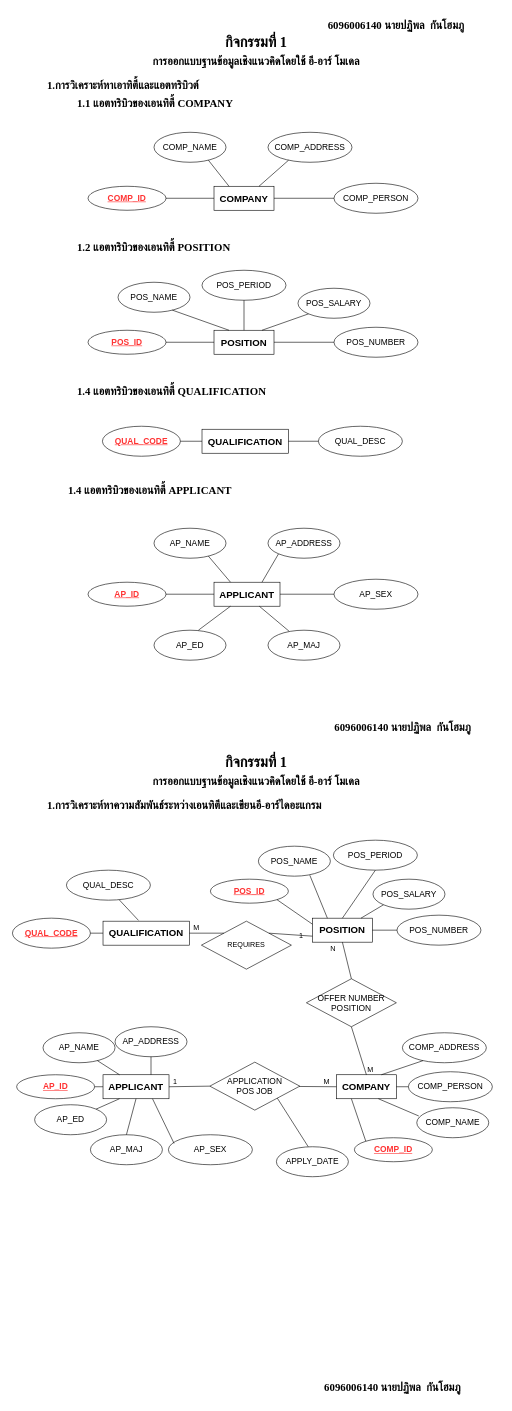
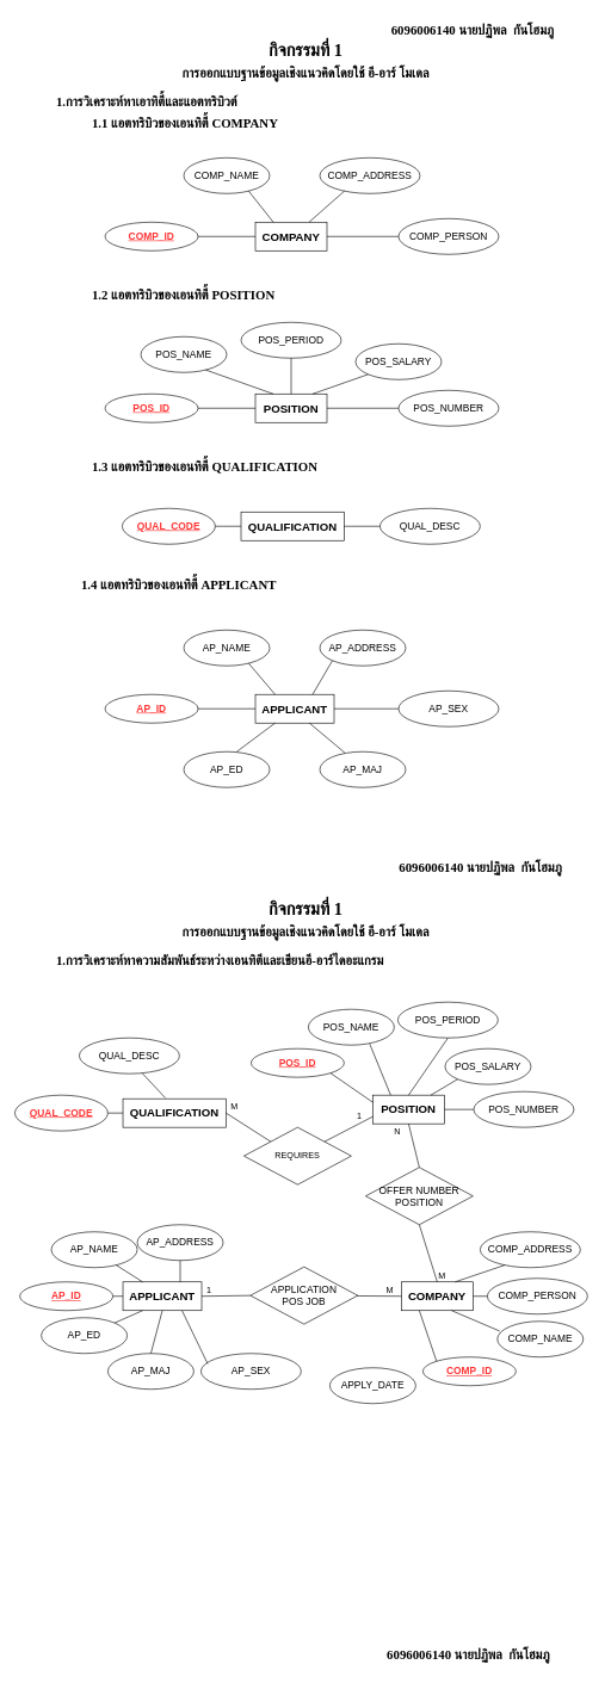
- <mxCell id="27" value="&lt;font face=&quot;Sarabun&quot;&gt;&lt;span style=&quot;font-size: 18px;&quot;&gt;1.4 แอตทริบิวของเอนทิตี้ QUALIFICATION&lt;/span&gt;&lt;/font&gt;" style="text;strokeColor=none;fillColor=none;html=1;fontSize=24;fontStyle=1;verticalAlign=middle;align=left;" vertex="1" parent="1"><mxGeometry x="126" y="630" width="420" height="40" as="geometry" /></mxCell>
+ <mxCell id="27" value="&lt;font face=&quot;Sarabun&quot;&gt;&lt;span style=&quot;font-size: 18px;&quot;&gt;1.3 แอตทริบิวของเอนทิตี้ QUALIFICATION&lt;/span&gt;&lt;/font&gt;" style="text;strokeColor=none;fillColor=none;html=1;fontSize=24;fontStyle=1;verticalAlign=middle;align=left;" vertex="1" parent="1"><mxGeometry x="126" y="630" width="420" height="40" as="geometry" /></mxCell>
- <mxCell id="100" value="REQUIRES" style="shape=rhombus;perimeter=rhombusPerimeter;whiteSpace=wrap;html=1;align=center;" vertex="1" parent="1"><mxGeometry x="335" y="1535" width="150" height="80" as="geometry" /></mxCell>
+ <mxCell id="100" value="REQUIRES" style="shape=rhombus;perimeter=rhombusPerimeter;whiteSpace=wrap;html=1;align=center;" vertex="1" parent="1"><mxGeometry x="340" y="1575" width="150" height="80" as="geometry" /></mxCell>
- <mxCell id="85" value="" style="endArrow=none;html=1;rounded=0;exitX=1;exitY=1;exitDx=0;exitDy=0;entryX=0.442;entryY=-0.001;entryDx=0;entryDy=0;entryPerimeter=0;" edge="1" parent="1" source="83" target="84"><mxGeometry relative="1" as="geometry"><mxPoint x="370" y="1751" as="sourcePoint" /><mxPoint x="510" y="1949" as="targetPoint" /></mxGeometry></mxCell>
